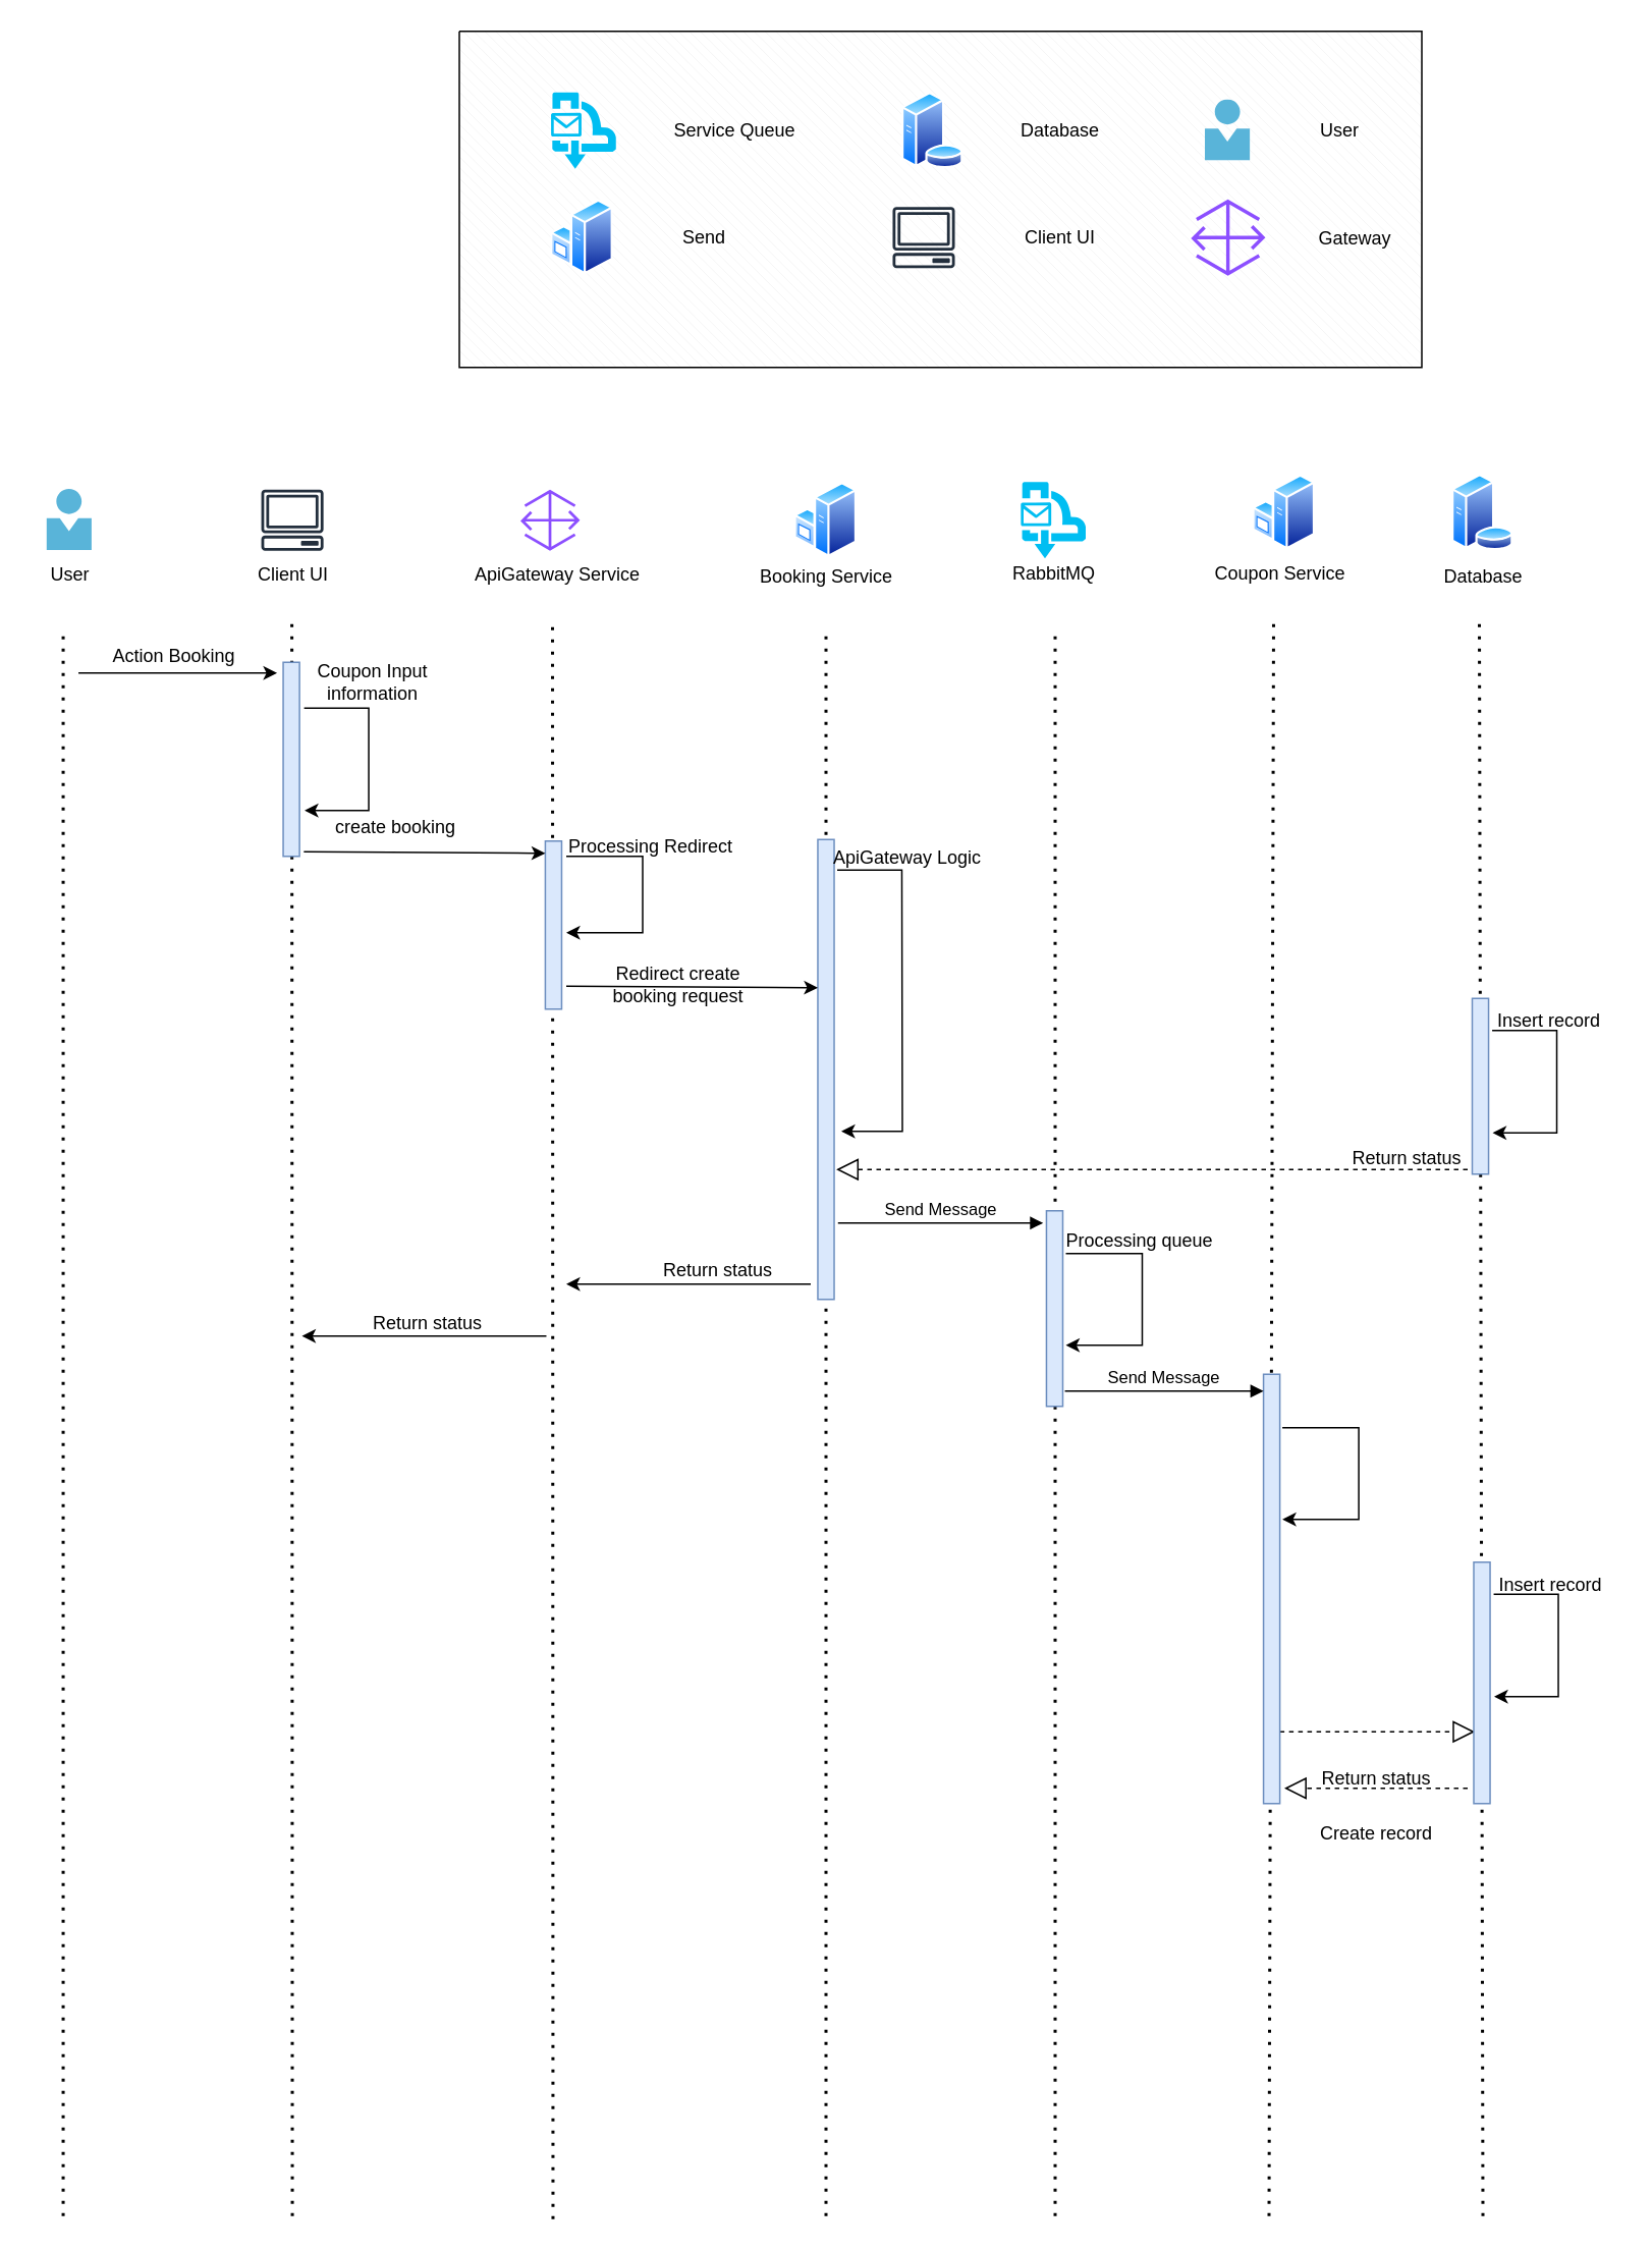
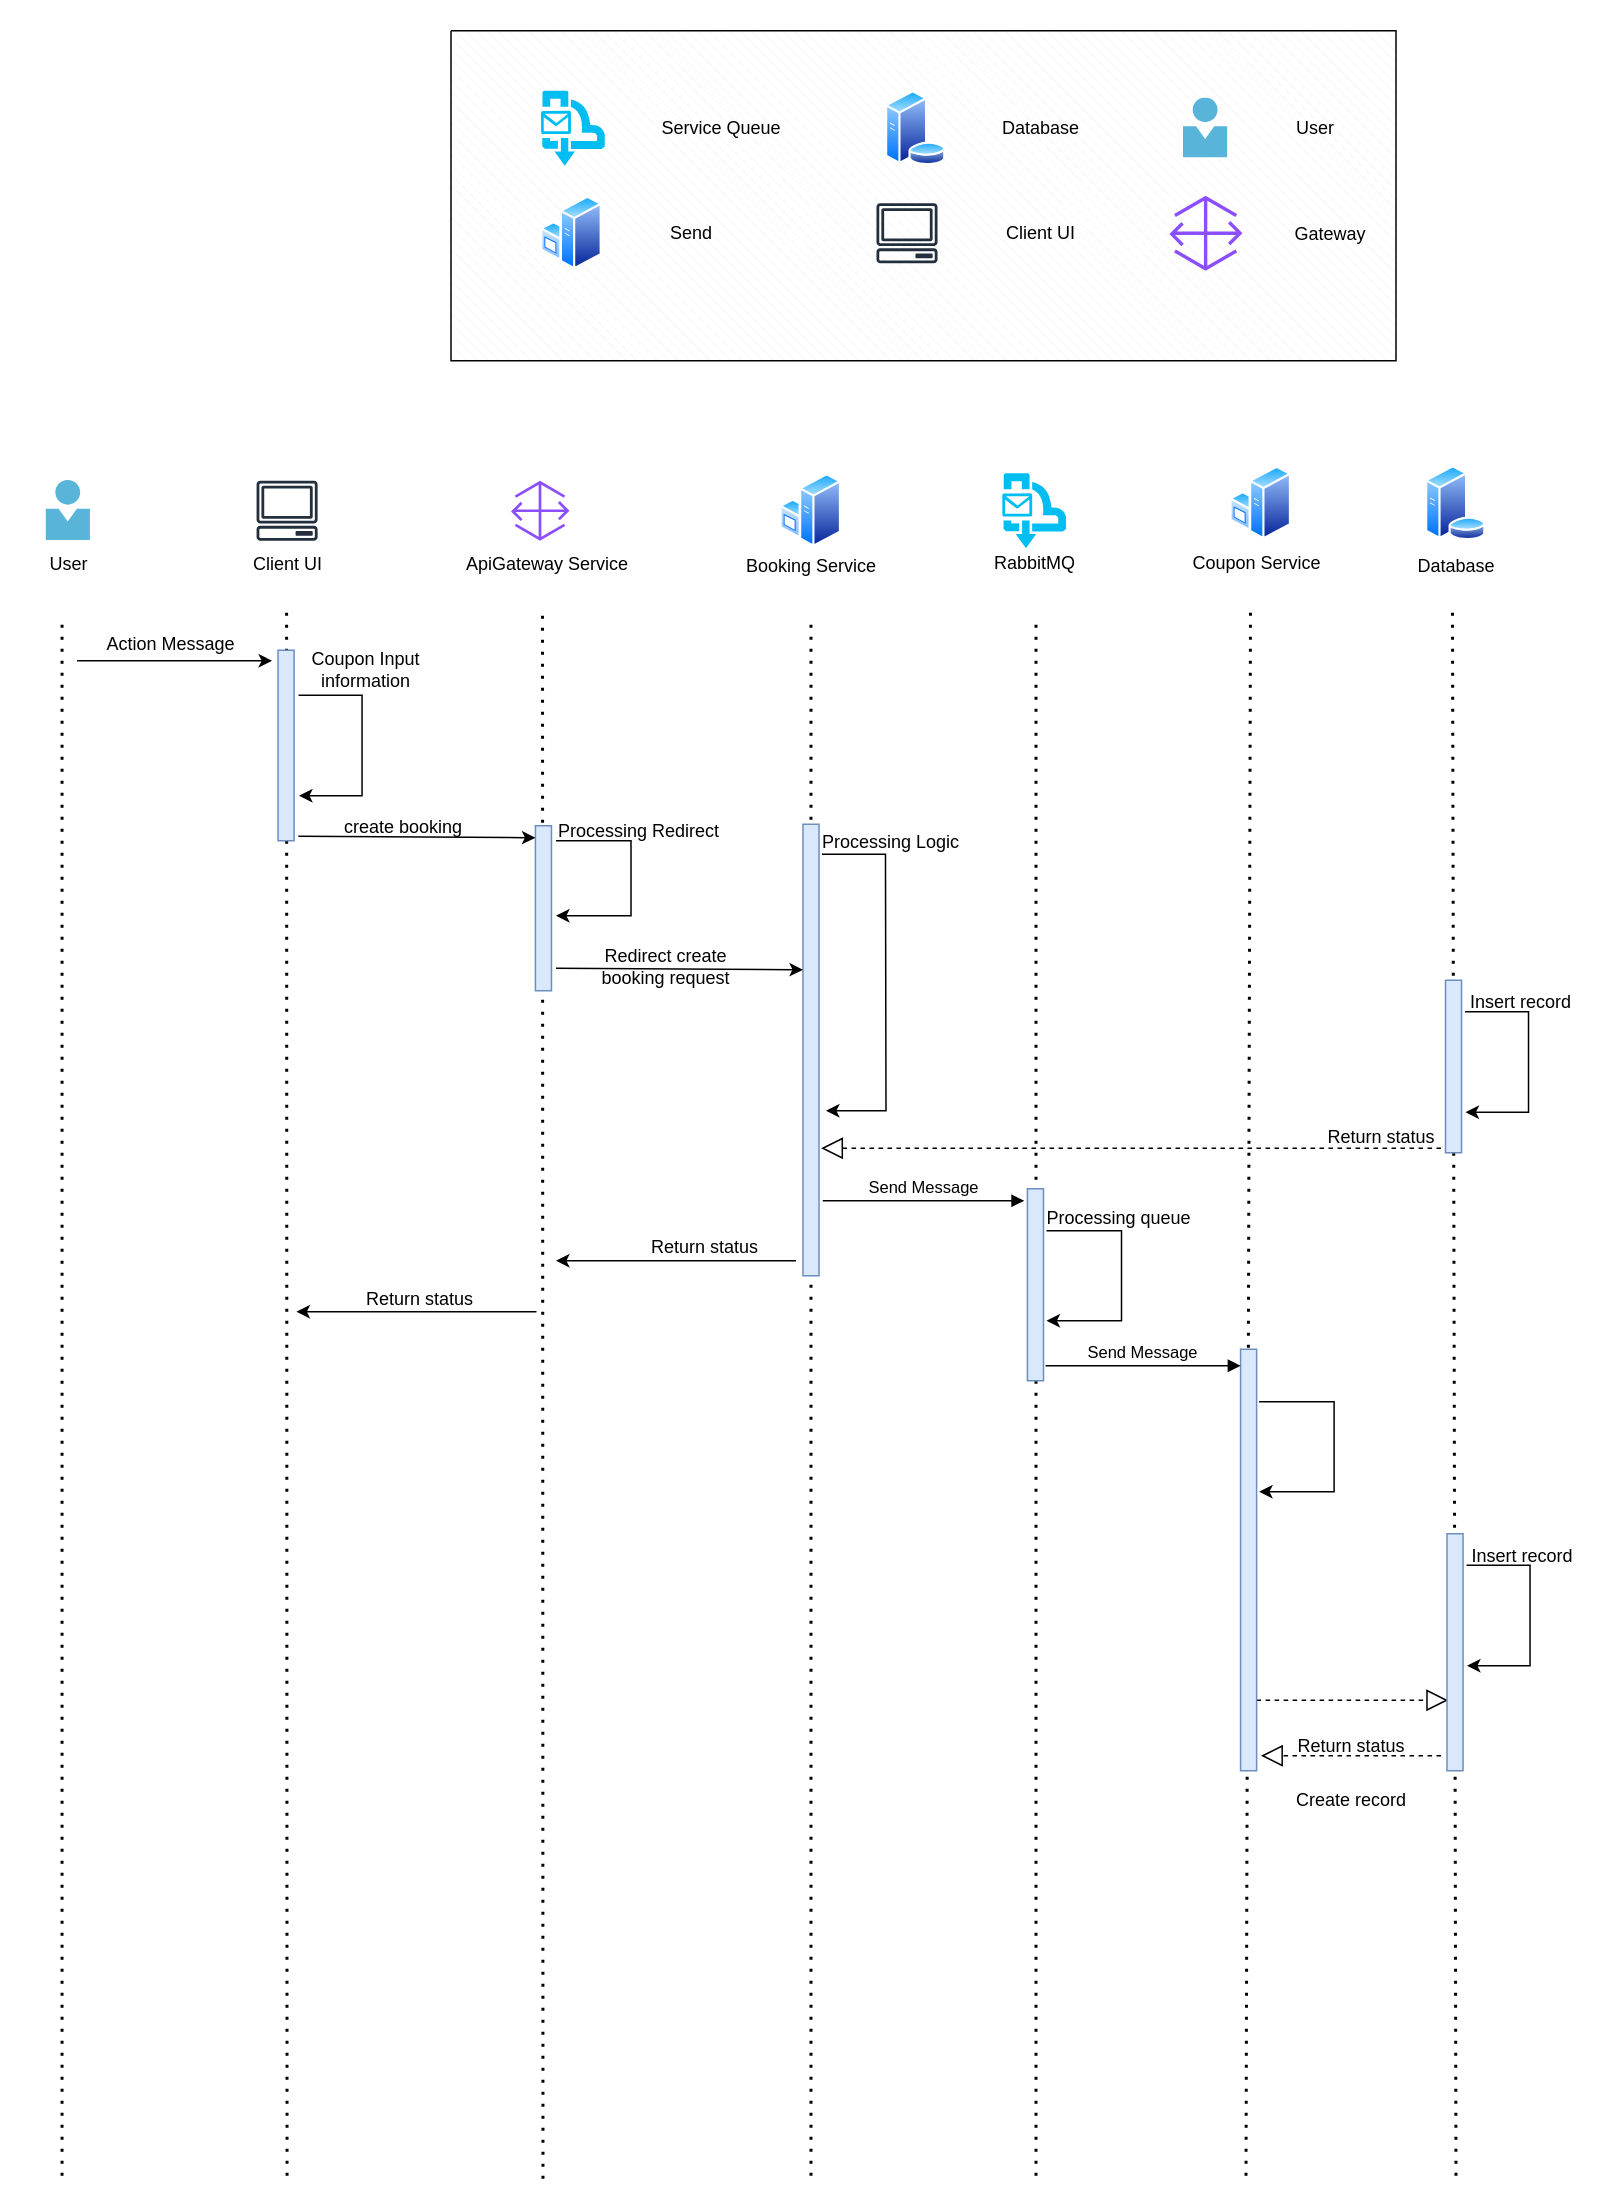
- <mxCell id="36" value="Action Booking" style="text;html=1;align=center;verticalAlign=middle;resizable=0;points=[];autosize=1;strokeColor=none;fillColor=none;" vertex="1" parent="1"><mxGeometry x="62.7" y="414" width="100" height="30" as="geometry" /></mxCell>
+ <mxCell id="36" value="Action Message" style="text;html=1;align=center;verticalAlign=middle;resizable=0;points=[];autosize=1;strokeColor=none;fillColor=none;" vertex="1" parent="1"><mxGeometry x="62.7" y="414" width="100" height="30" as="geometry" /></mxCell>
- <mxCell id="71" value="create booking" style="text;html=1;align=center;verticalAlign=middle;resizable=0;points=[];autosize=1;strokeColor=none;fillColor=none;" vertex="1" parent="1"><mxGeometry x="207.61" y="526" width="100" height="30" as="geometry" /></mxCell>
+ <mxCell id="71" value="create booking" style="text;html=1;align=center;verticalAlign=middle;resizable=0;points=[];autosize=1;strokeColor=none;fillColor=none;" vertex="1" parent="1"><mxGeometry x="217.61" y="536" width="100" height="30" as="geometry" /></mxCell>
- <mxCell id="43" value="ApiGateway Logic" style="text;html=1;align=center;verticalAlign=middle;resizable=0;points=[];autosize=1;strokeColor=none;fillColor=none;" vertex="1" parent="1"><mxGeometry x="538.35" y="546" width="110" height="30" as="geometry" /></mxCell>
+ <mxCell id="43" value="Processing Logic" style="text;html=1;align=center;verticalAlign=middle;resizable=0;points=[];autosize=1;strokeColor=none;fillColor=none;" vertex="1" parent="1"><mxGeometry x="538.35" y="546" width="110" height="30" as="geometry" /></mxCell>
